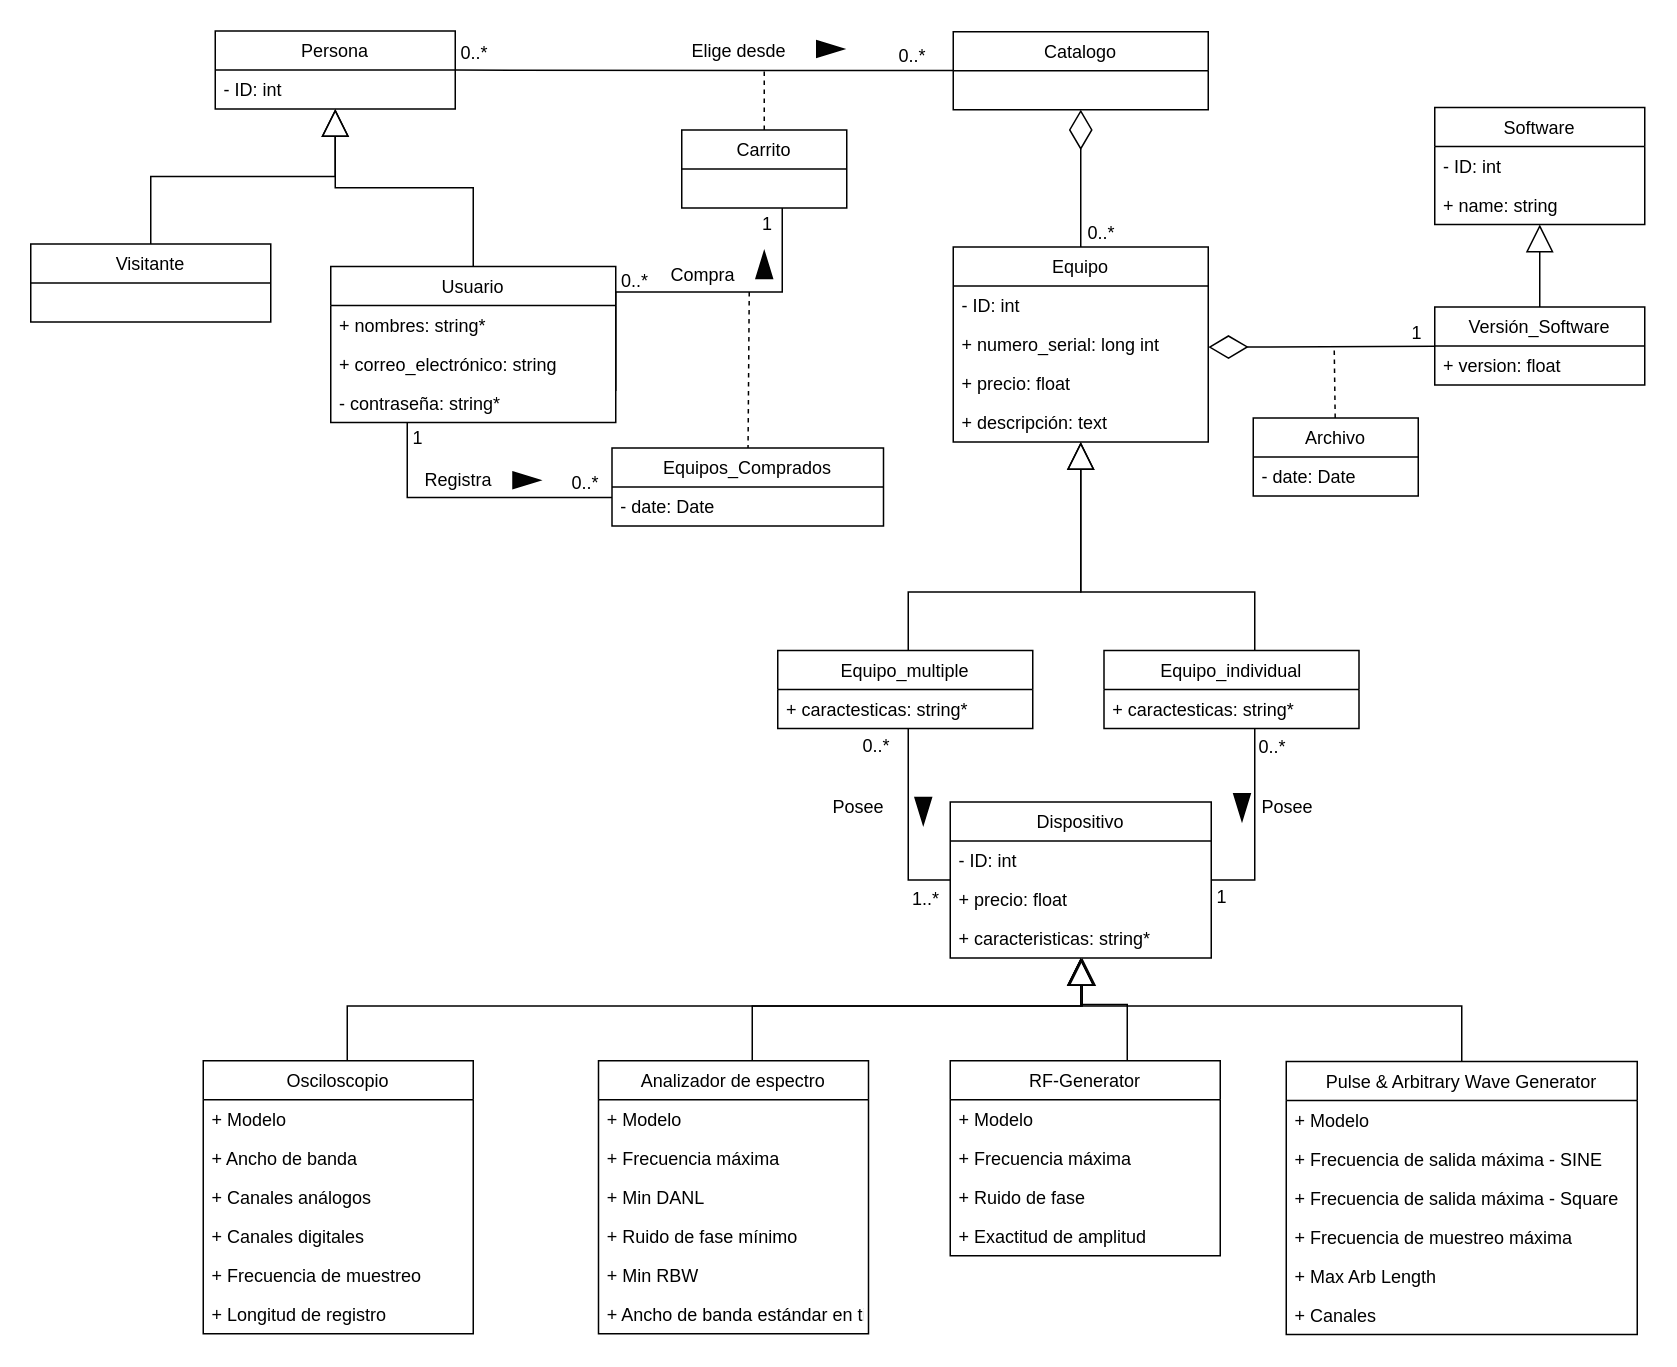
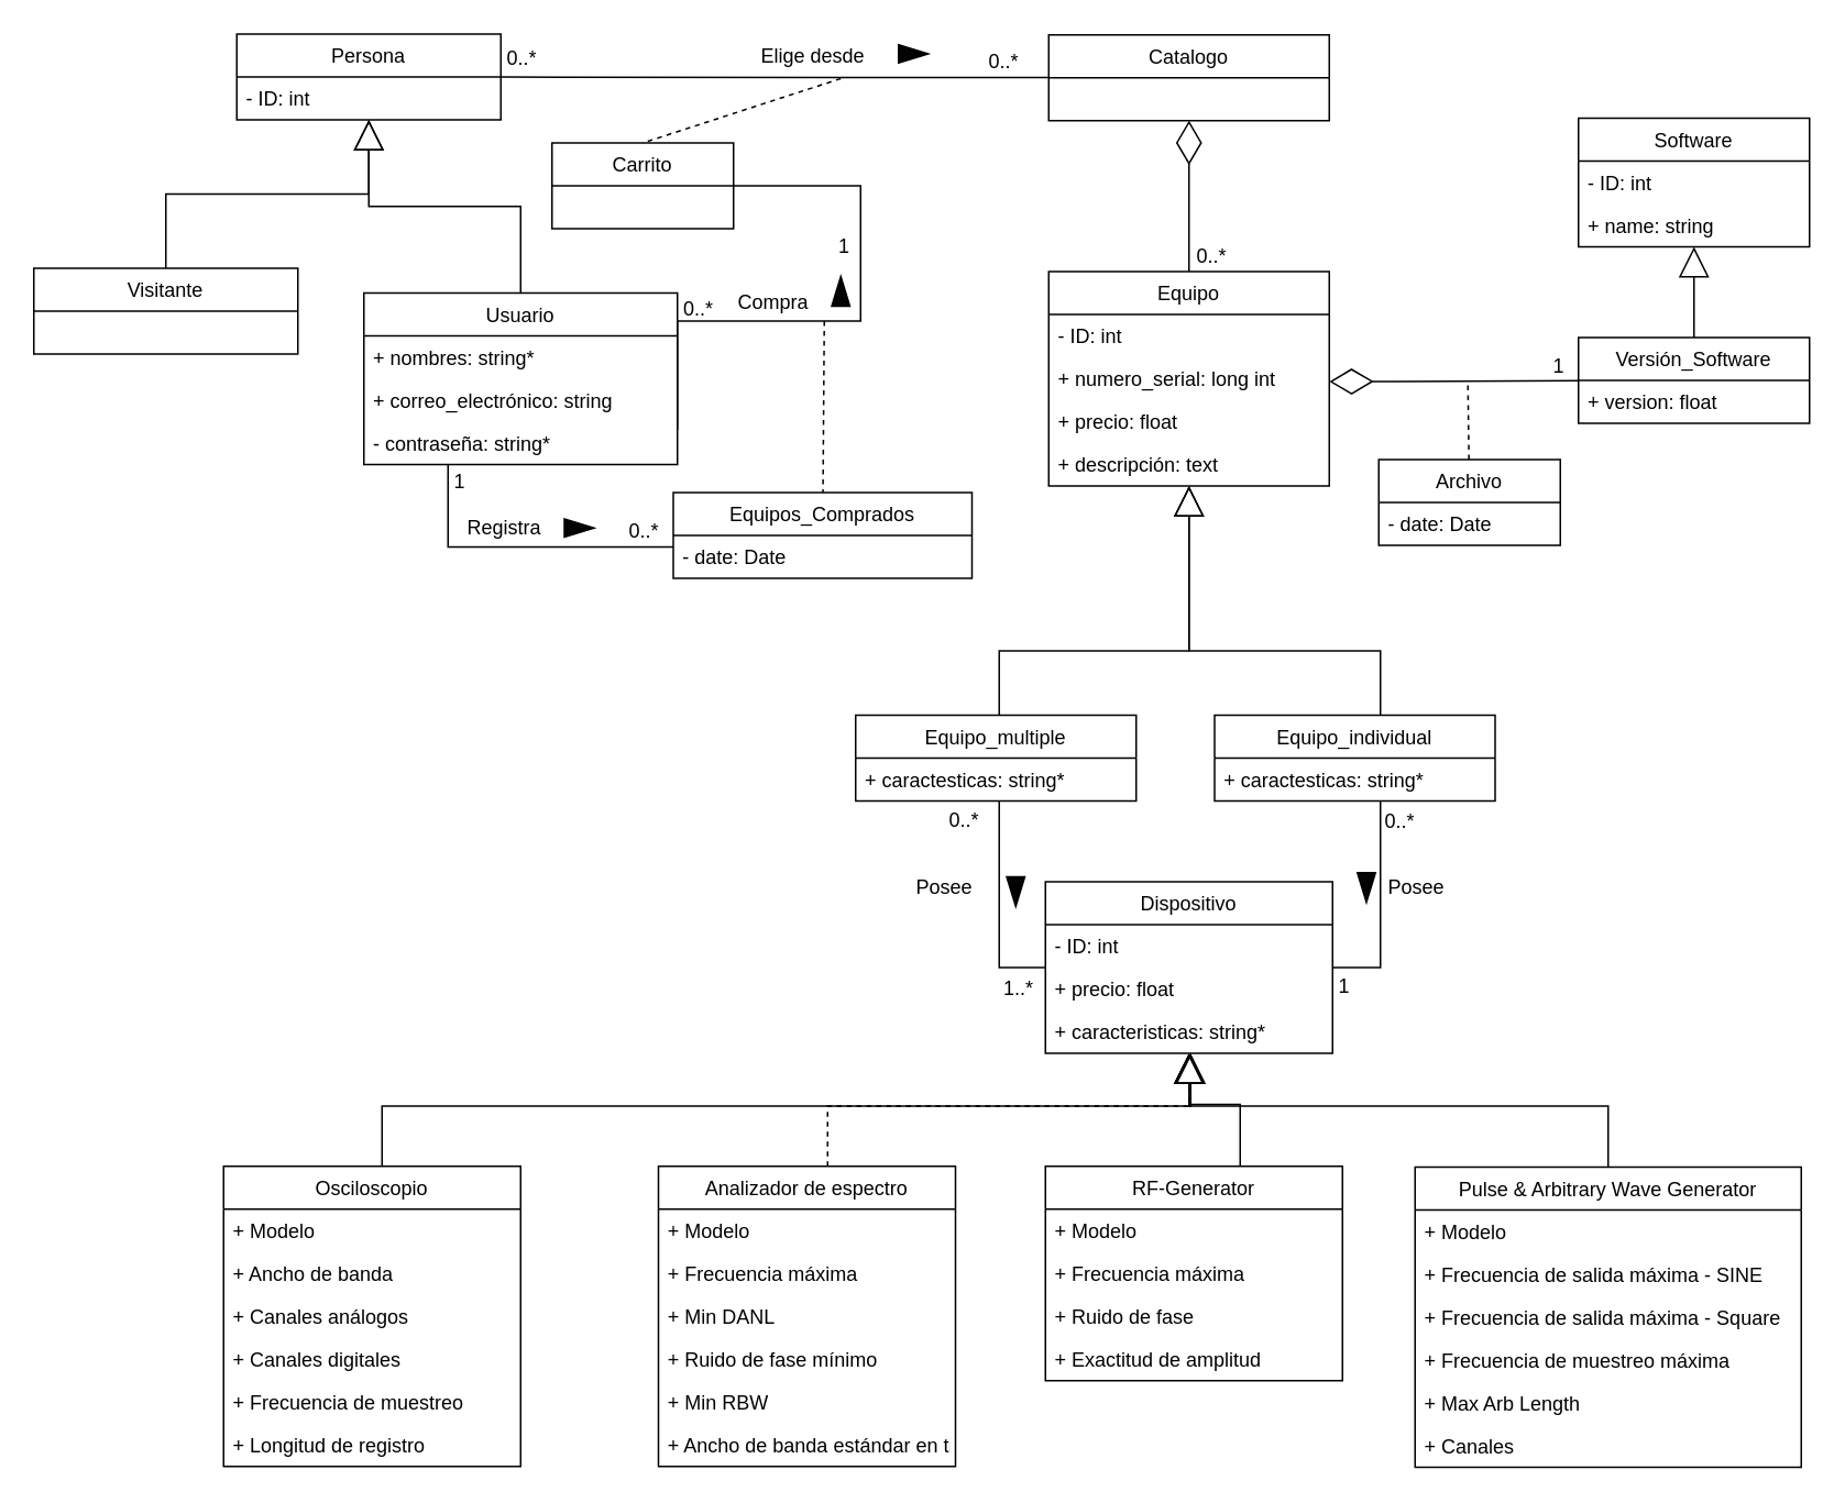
- <mxCell id="17" value="Carrito" style="swimlane;fontStyle=0;childLayout=stackLayout;horizontal=1;startSize=26;fillColor=none;horizontalStack=0;resizeParent=1;resizeParentMax=0;resizeLast=0;collapsible=1;marginBottom=0;fontSize=12;" parent="1" vertex="1"><mxGeometry x="454" y="86" width="110" height="52" as="geometry" /></mxCell>
+ <mxCell id="17" value="Carrito" style="swimlane;fontStyle=0;childLayout=stackLayout;horizontal=1;startSize=26;fillColor=none;horizontalStack=0;resizeParent=1;resizeParentMax=0;resizeLast=0;collapsible=1;marginBottom=0;fontSize=12;" parent="1" vertex="1"><mxGeometry x="334" y="86" width="110" height="52" as="geometry" /></mxCell>
- <mxCell id="71" value="" style="endArrow=block;endSize=16;endFill=0;html=1;edgeStyle=orthogonalEdgeStyle;rounded=0;fontSize=14;" parent="1" source="81" target="41" edge="1"><mxGeometry x="-0.206" y="-25" width="160" relative="1" as="geometry"><mxPoint x="518" y="701" as="sourcePoint" /><mxPoint x="720" y="644" as="targetPoint" /><mxPoint as="offset" /><Array as="points"><mxPoint x="501" y="670" /><mxPoint x="720" y="670" /></Array></mxGeometry></mxCell>
+ <mxCell id="71" value="" style="endArrow=block;endSize=16;endFill=0;html=1;edgeStyle=orthogonalEdgeStyle;rounded=0;fontSize=14;dashed=1;" parent="1" source="81" target="41" edge="1"><mxGeometry x="-0.206" y="-25" width="160" relative="1" as="geometry"><mxPoint x="518" y="701" as="sourcePoint" /><mxPoint x="720" y="644" as="targetPoint" /><mxPoint as="offset" /><Array as="points"><mxPoint x="501" y="670" /><mxPoint x="720" y="670" /></Array></mxGeometry></mxCell>
